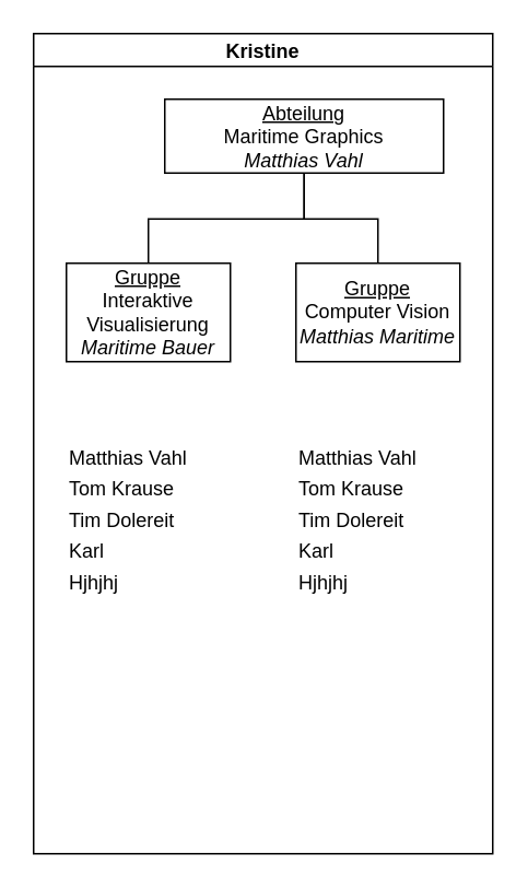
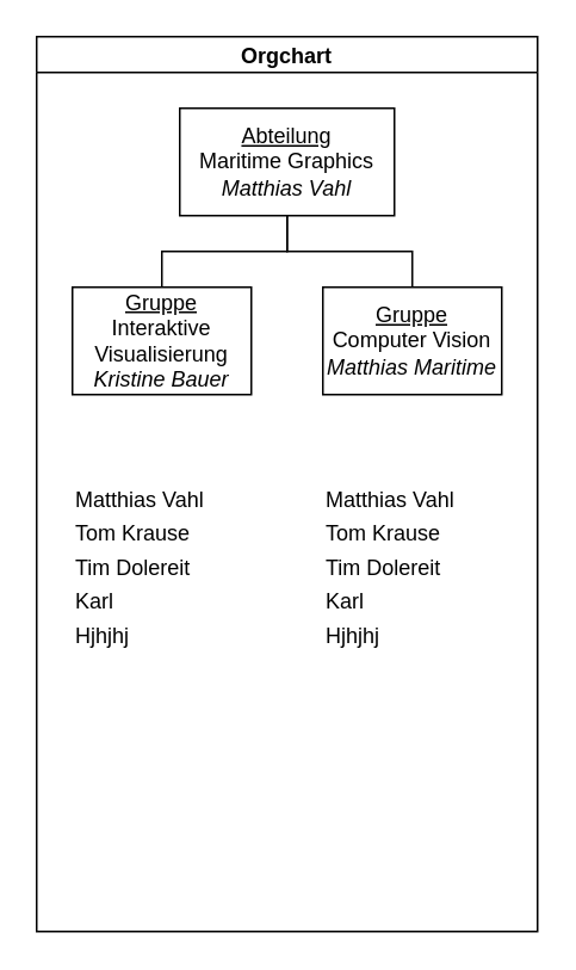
- <mxCell id="2" value="Kristine" style="swimlane;startSize=20;horizontal=1;containerType=tree;newEdgeStyle={&quot;edgeStyle&quot;:&quot;elbowEdgeStyle&quot;,&quot;startArrow&quot;:&quot;none&quot;,&quot;endArrow&quot;:&quot;none&quot;};" parent="1" vertex="1"><mxGeometry x="20" y="20" width="280" height="500" as="geometry"><mxRectangle x="150" y="140" width="90" height="30" as="alternateBounds" /></mxGeometry></mxCell>
+ <mxCell id="2" value="Orgchart" style="swimlane;startSize=20;horizontal=1;containerType=tree;newEdgeStyle={&quot;edgeStyle&quot;:&quot;elbowEdgeStyle&quot;,&quot;startArrow&quot;:&quot;none&quot;,&quot;endArrow&quot;:&quot;none&quot;};" parent="1" vertex="1"><mxGeometry x="20" y="20" width="280" height="500" as="geometry"><mxRectangle x="150" y="140" width="90" height="30" as="alternateBounds" /></mxGeometry></mxCell>
- <mxCell id="5" value="&lt;u&gt;Abteilung &lt;/u&gt;&lt;br&gt;Maritime Graphics&lt;br&gt;&lt;i&gt;Matthias Vahl&lt;/i&gt;" style="whiteSpace=wrap;html=1;align=center;treeFolding=1;treeMoving=1;newEdgeStyle={&quot;edgeStyle&quot;:&quot;elbowEdgeStyle&quot;,&quot;startArrow&quot;:&quot;none&quot;,&quot;endArrow&quot;:&quot;none&quot;};" parent="2" vertex="1"><mxGeometry x="80" y="40" width="170" height="45" as="geometry" /></mxCell>
+ <mxCell id="5" value="&lt;u&gt;Abteilung &lt;/u&gt;&lt;br&gt;Maritime Graphics&lt;br&gt;&lt;i&gt;Matthias Vahl&lt;/i&gt;" style="whiteSpace=wrap;html=1;align=center;treeFolding=1;treeMoving=1;newEdgeStyle={&quot;edgeStyle&quot;:&quot;elbowEdgeStyle&quot;,&quot;startArrow&quot;:&quot;none&quot;,&quot;endArrow&quot;:&quot;none&quot;};" parent="2" vertex="1"><mxGeometry x="80" y="40" width="120" height="60" as="geometry" /></mxCell>
- <mxCell id="6" value="&lt;u&gt;Gruppe&lt;/u&gt;&lt;br&gt;Interaktive Visualisierung&lt;br&gt;&lt;i&gt;Maritime Bauer&lt;/i&gt;" style="whiteSpace=wrap;html=1;align=center;verticalAlign=middle;treeFolding=1;treeMoving=1;newEdgeStyle={&quot;edgeStyle&quot;:&quot;elbowEdgeStyle&quot;,&quot;startArrow&quot;:&quot;none&quot;,&quot;endArrow&quot;:&quot;none&quot;};" parent="2" vertex="1"><mxGeometry x="20" y="140" width="100" height="60" as="geometry" /></mxCell>
+ <mxCell id="6" value="&lt;u&gt;Gruppe&lt;/u&gt;&lt;br&gt;Interaktive Visualisierung&lt;br&gt;&lt;i&gt;Kristine Bauer&lt;/i&gt;" style="whiteSpace=wrap;html=1;align=center;verticalAlign=middle;treeFolding=1;treeMoving=1;newEdgeStyle={&quot;edgeStyle&quot;:&quot;elbowEdgeStyle&quot;,&quot;startArrow&quot;:&quot;none&quot;,&quot;endArrow&quot;:&quot;none&quot;};" parent="2" vertex="1"><mxGeometry x="20" y="140" width="100" height="60" as="geometry" /></mxCell>
